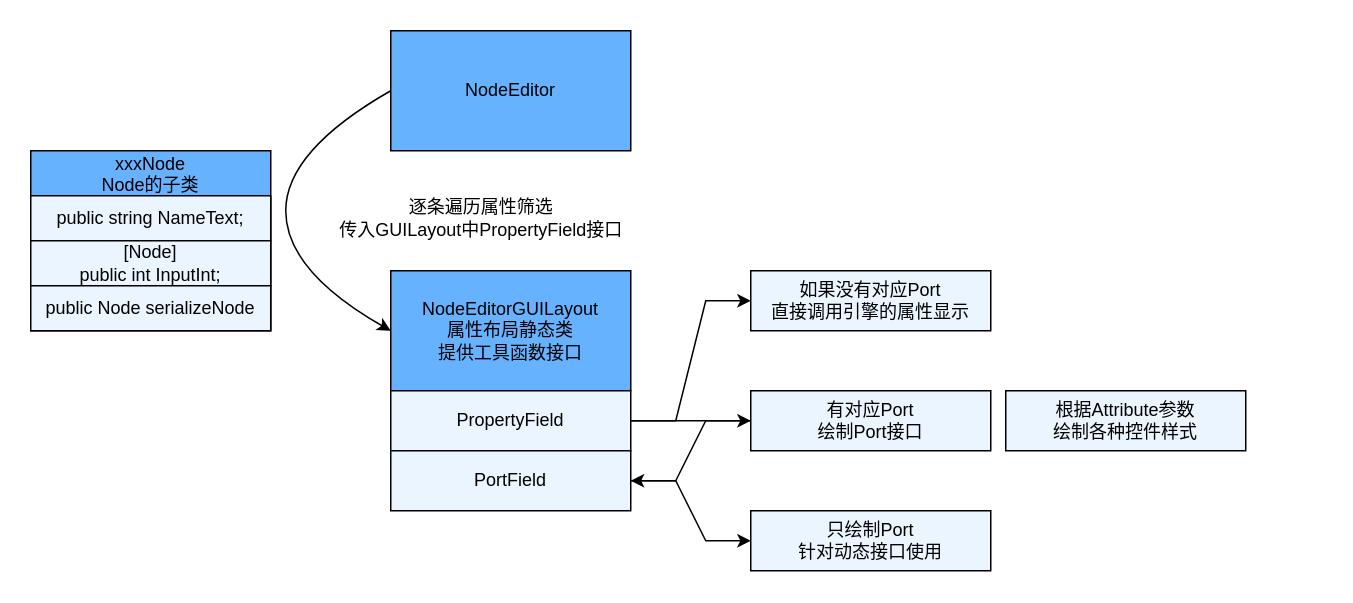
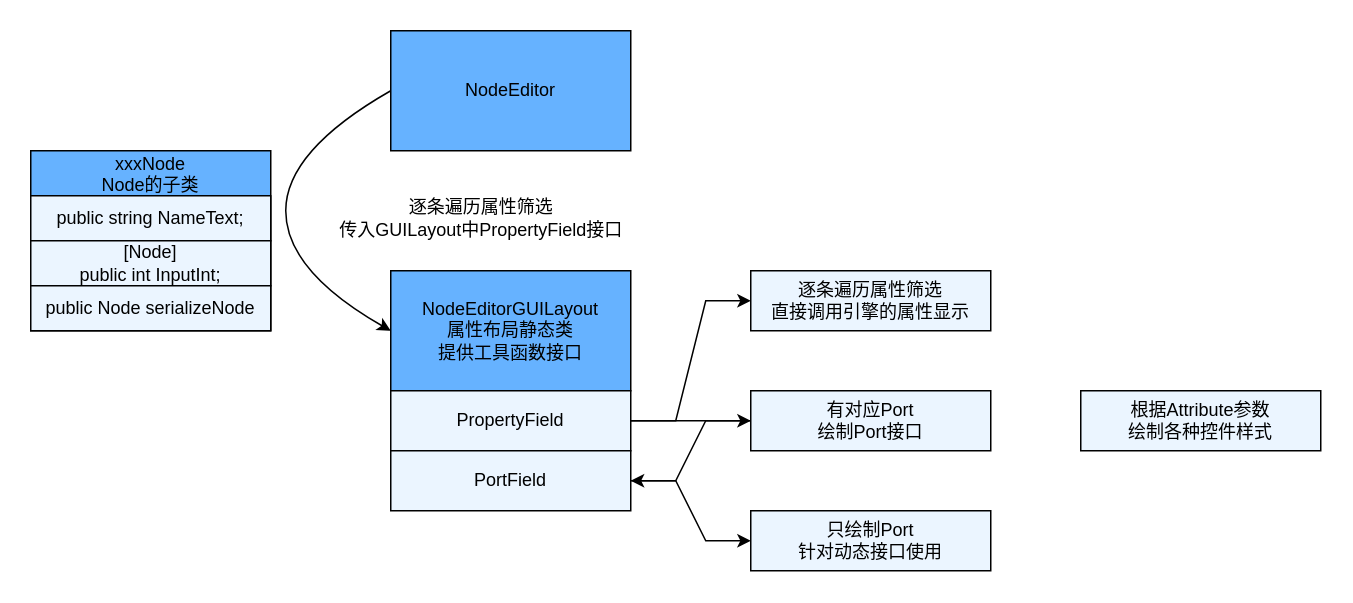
- <mxCell id="12" value="如果没有对应Port&lt;br&gt;直接调用引擎的属性显示" style="rounded=0;whiteSpace=wrap;html=1;fillColor=#EBF5FF;" vertex="1" parent="1"><mxGeometry x="500" y="180" width="160" height="40" as="geometry" /></mxCell>
+ <mxCell id="12" value="逐条遍历属性筛选&lt;br&gt;直接调用引擎的属性显示" style="rounded=0;whiteSpace=wrap;html=1;fillColor=#EBF5FF;" vertex="1" parent="1"><mxGeometry x="500" y="180" width="160" height="40" as="geometry" /></mxCell>
- <mxCell id="19" value="根据Attribute参数&lt;br&gt;绘制各种控件样式" style="rounded=0;whiteSpace=wrap;html=1;fillColor=#EBF5FF;" vertex="1" parent="1"><mxGeometry x="670" y="260" width="160" height="40" as="geometry" /></mxCell>
+ <mxCell id="19" value="根据Attribute参数&lt;br&gt;绘制各种控件样式" style="rounded=0;whiteSpace=wrap;html=1;fillColor=#EBF5FF;" vertex="1" parent="1"><mxGeometry x="720" y="260" width="160" height="40" as="geometry" /></mxCell>
